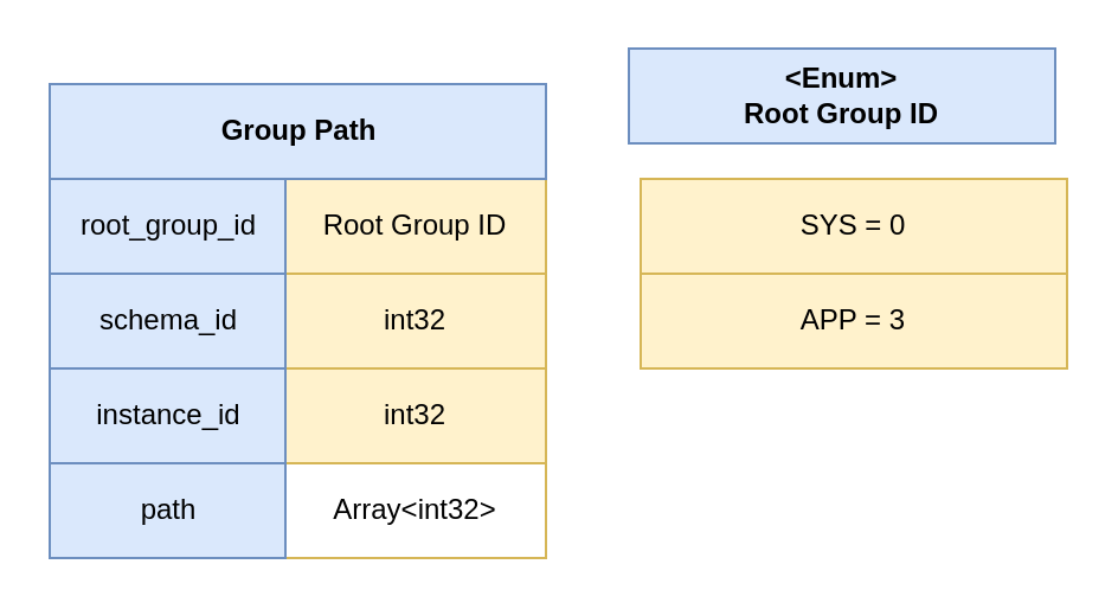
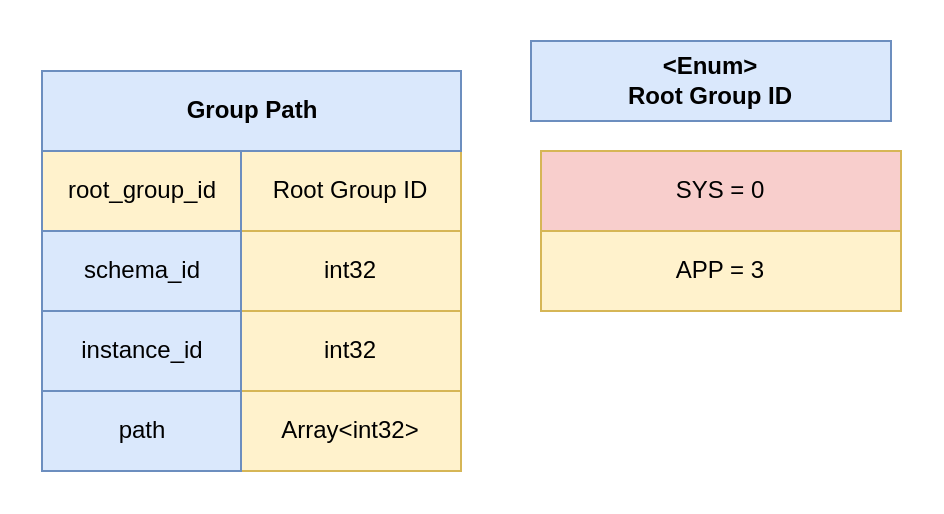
- <mxCell id="7" value="root_group_id" style="rounded=0;whiteSpace=wrap;html=1;align=center;fillColor=#dae8fc;strokeColor=#6c8ebf;" parent="1" vertex="1"><mxGeometry x="20.5" y="75" width="99.5" height="40" as="geometry" /></mxCell>
+ <mxCell id="7" value="root_group_id" style="rounded=0;whiteSpace=wrap;html=1;align=center;fillColor=#fff2cc;strokeColor=#6c8ebf;" parent="1" vertex="1"><mxGeometry x="20.5" y="75" width="99.5" height="40" as="geometry" /></mxCell>
- <mxCell id="12" value="SYS = 0" style="rounded=0;whiteSpace=wrap;html=1;fillColor=#fff2cc;strokeColor=#d6b656;" vertex="1" parent="1"><mxGeometry x="270" y="75" width="180" height="40" as="geometry" /></mxCell>
+ <mxCell id="12" value="SYS = 0" style="rounded=0;whiteSpace=wrap;html=1;fillColor=#f8cecc;strokeColor=#d6b656;" vertex="1" parent="1"><mxGeometry x="270" y="75" width="180" height="40" as="geometry" /></mxCell>
- <mxCell id="6" value="Array&amp;lt;int32&amp;gt;" style="rounded=0;whiteSpace=wrap;html=1;fillColor=#ffffff;strokeColor=#d6b656;" parent="1" vertex="1"><mxGeometry x="120" y="195" width="110" height="40" as="geometry" /></mxCell>
+ <mxCell id="6" value="Array&amp;lt;int32&amp;gt;" style="rounded=0;whiteSpace=wrap;html=1;fillColor=#fff2cc;strokeColor=#d6b656;" parent="1" vertex="1"><mxGeometry x="120" y="195" width="110" height="40" as="geometry" /></mxCell>
